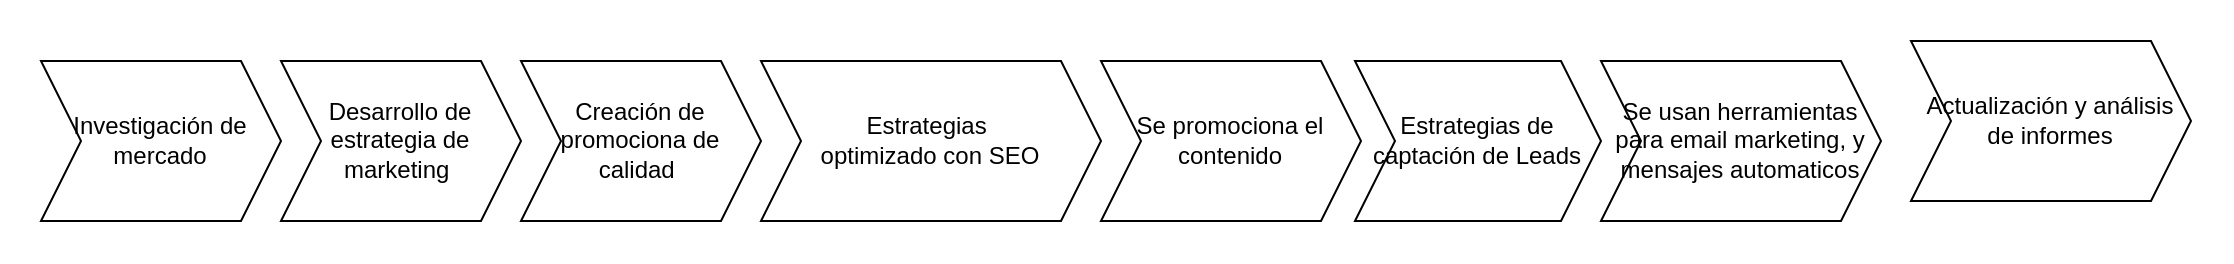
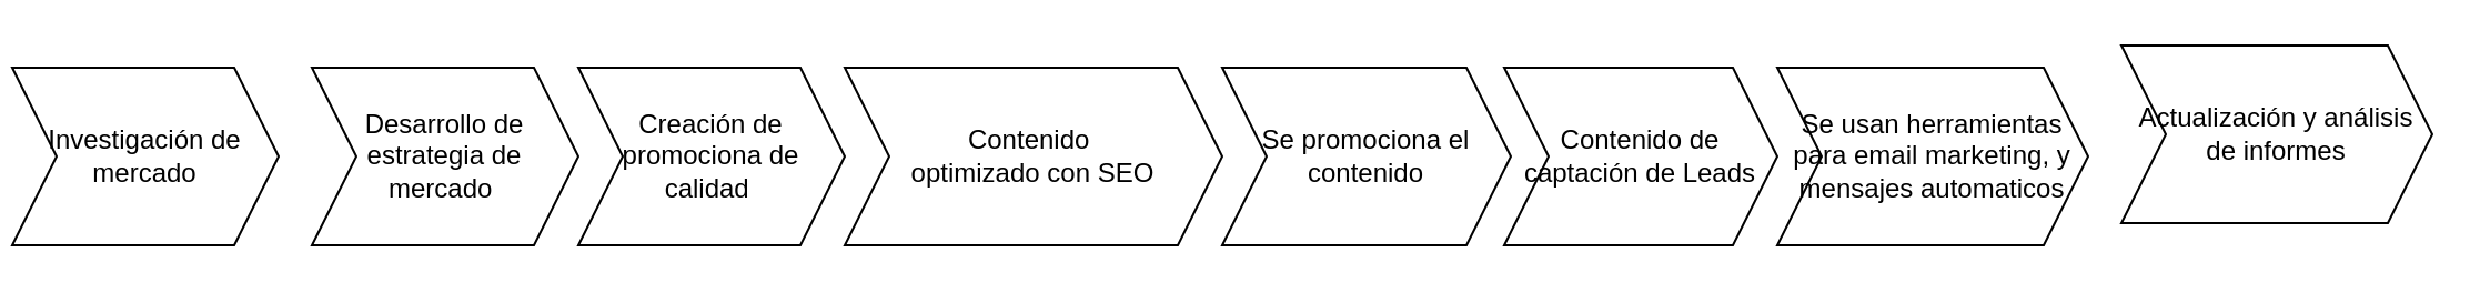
- <mxCell id="2" value="Investigación de mercado" style="shape=step;perimeter=stepPerimeter;whiteSpace=wrap;html=1;fixedSize=1;" vertex="1" parent="1"><mxGeometry y="30" width="120" height="80" as="geometry" x="20" /></mxCell>
+ <mxCell id="2" value="Investigación de mercado" style="shape=step;perimeter=stepPerimeter;whiteSpace=wrap;html=1;fixedSize=1;" vertex="1" parent="1"><mxGeometry x="5" y="30" width="120" height="80" as="geometry" /></mxCell>
- <mxCell id="6" value="Desarrollo de estrategia de marketing&amp;nbsp;" style="shape=step;perimeter=stepPerimeter;whiteSpace=wrap;html=1;fixedSize=1;" vertex="1" parent="1"><mxGeometry x="140" y="30" width="120" height="80" as="geometry" /></mxCell>
+ <mxCell id="6" value="Desarrollo de estrategia de mercado&amp;nbsp;" style="shape=step;perimeter=stepPerimeter;whiteSpace=wrap;html=1;fixedSize=1;" vertex="1" parent="1"><mxGeometry x="140" y="30" width="120" height="80" as="geometry" /></mxCell>
- <mxCell id="4" value="Estrategias&amp;nbsp;&lt;div&gt;optimizado con SEO&lt;/div&gt;" style="shape=step;perimeter=stepPerimeter;whiteSpace=wrap;html=1;fixedSize=1;" vertex="1" parent="1"><mxGeometry x="380" y="30" width="170" height="80" as="geometry" /></mxCell>
+ <mxCell id="4" value="Contenido&amp;nbsp;&lt;div&gt;optimizado con SEO&lt;/div&gt;" style="shape=step;perimeter=stepPerimeter;whiteSpace=wrap;html=1;fixedSize=1;" vertex="1" parent="1"><mxGeometry x="380" y="30" width="170" height="80" as="geometry" /></mxCell>
- <mxCell id="8" value="&lt;div&gt;Estrategias de captación de Leads&lt;/div&gt;" style="shape=step;perimeter=stepPerimeter;whiteSpace=wrap;html=1;fixedSize=1;" vertex="1" parent="1"><mxGeometry x="677" y="30" width="123" height="80" as="geometry" /></mxCell>
+ <mxCell id="8" value="&lt;div&gt;Contenido de captación de Leads&lt;/div&gt;" style="shape=step;perimeter=stepPerimeter;whiteSpace=wrap;html=1;fixedSize=1;" vertex="1" parent="1"><mxGeometry x="677" y="30" width="123" height="80" as="geometry" /></mxCell>
